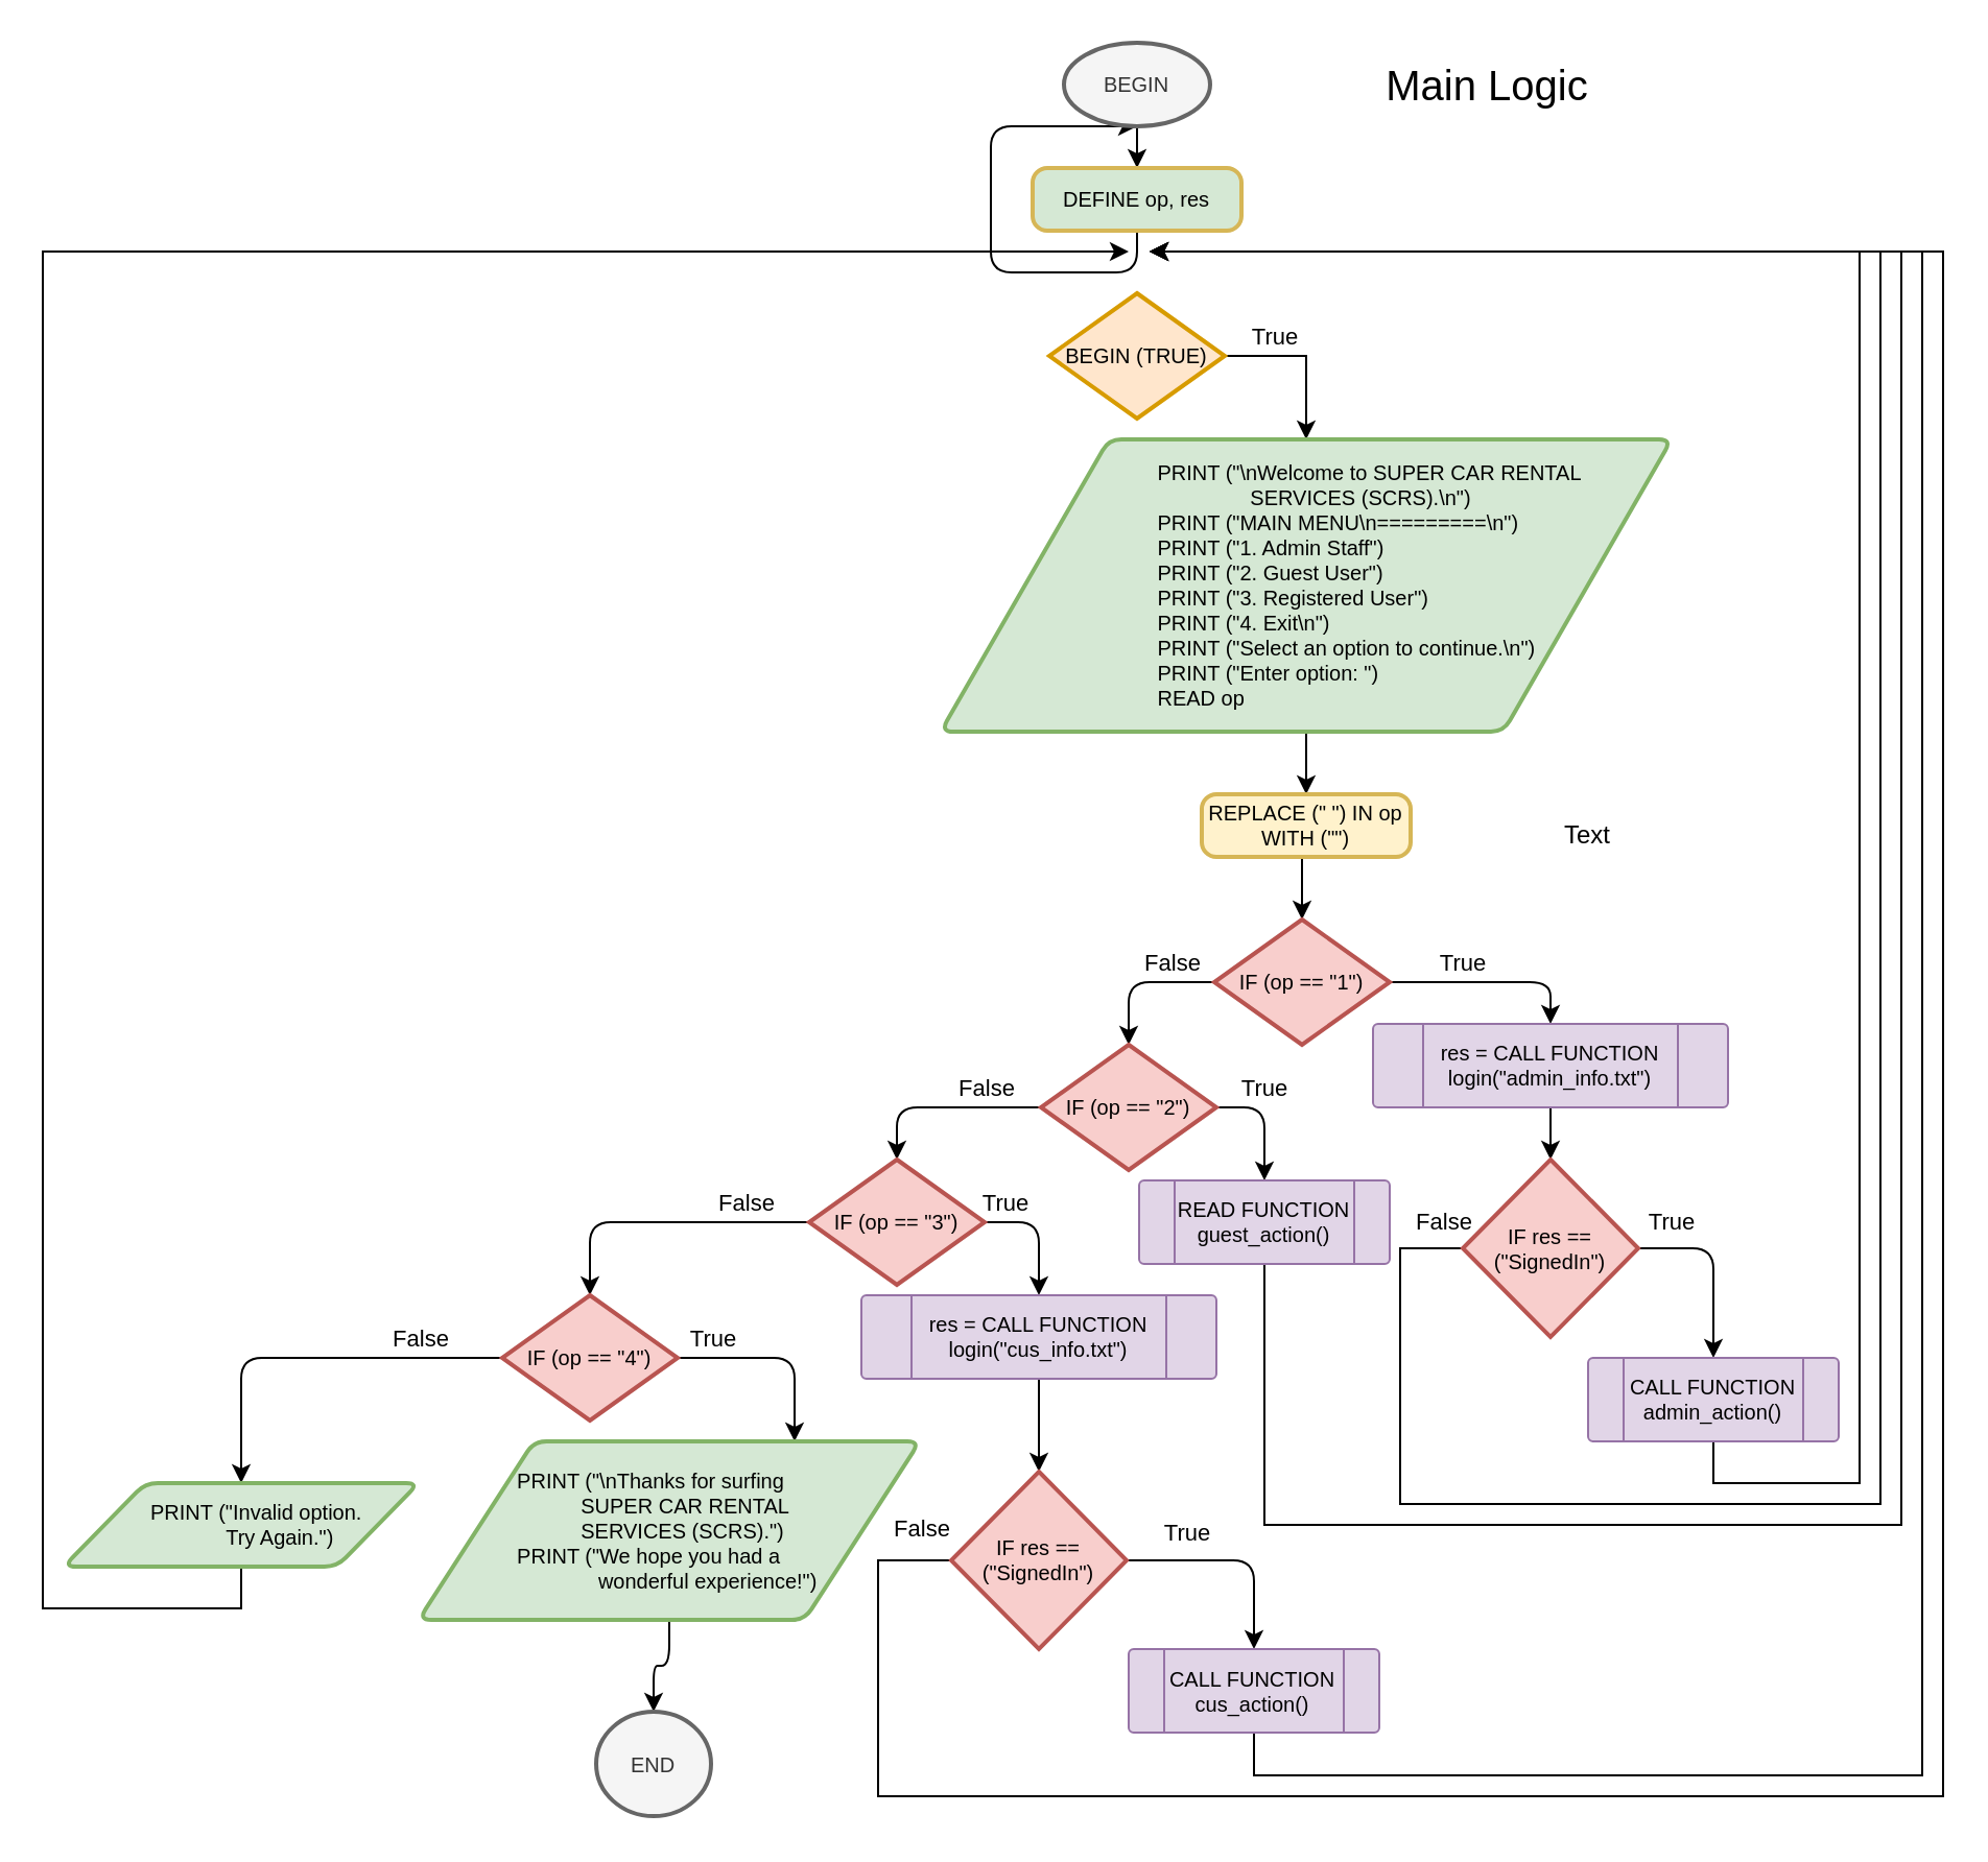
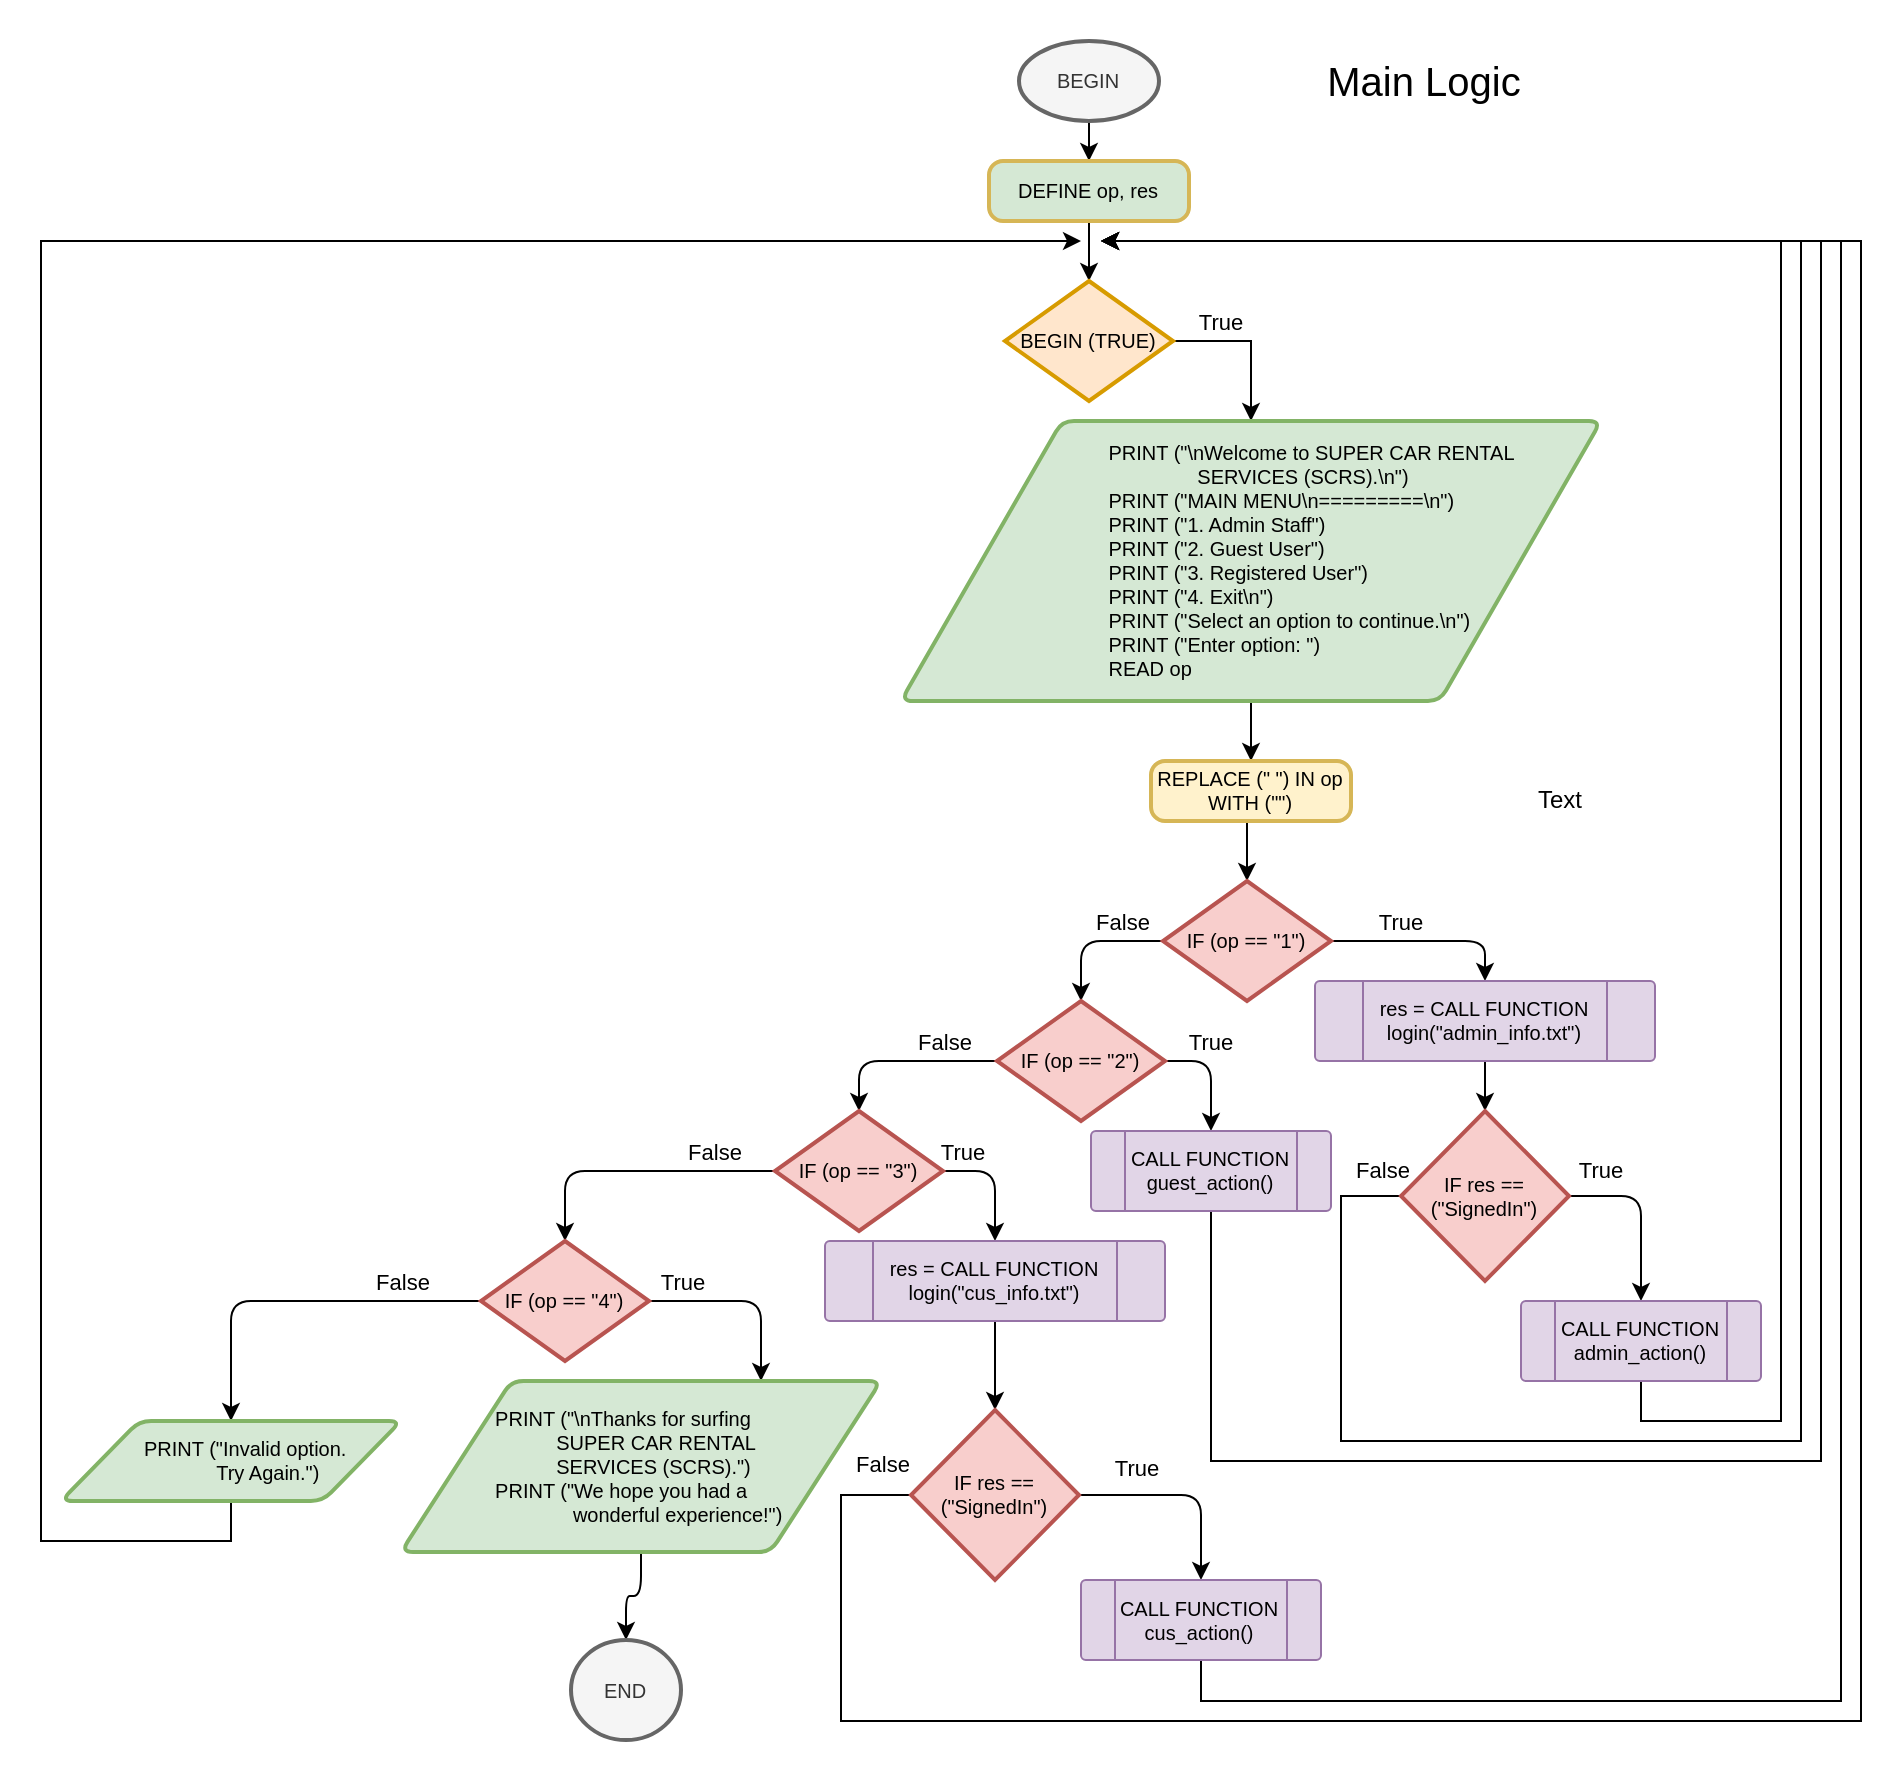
- <mxCell id="3" style="edgeStyle=orthogonalEdgeStyle;curved=0;rounded=1;sketch=0;orthogonalLoop=1;jettySize=auto;html=1;exitX=0.5;exitY=1;exitDx=0;exitDy=0;fontSize=10;" parent="1" source="4" target="12" edge="1"><mxGeometry relative="1" as="geometry" /></mxCell>
+ <mxCell id="3" style="edgeStyle=orthogonalEdgeStyle;curved=0;rounded=1;sketch=0;orthogonalLoop=1;jettySize=auto;html=1;exitX=0.5;exitY=1;exitDx=0;exitDy=0;entryX=0.5;entryY=0;entryDx=0;entryDy=0;entryPerimeter=0;fontSize=10;" parent="1" source="4" target="7" edge="1"><mxGeometry relative="1" as="geometry" /></mxCell>
- <mxCell id="65" value="Text" style="text;html=1;strokeColor=none;fillColor=none;align=center;verticalAlign=middle;whiteSpace=wrap;rounded=0;" parent="1" vertex="1"><mxGeometry x="740" y="390" width="40" height="20" as="geometry" /></mxCell>
+ <mxCell id="65" value="Text" style="text;html=1;strokeColor=none;fillColor=none;align=center;verticalAlign=middle;whiteSpace=wrap;rounded=0;" parent="1" vertex="1"><mxGeometry x="760" y="390" width="40" height="20" as="geometry" /></mxCell>
- <mxCell id="38" value="READ FUNCTION guest_action()" style="text;html=1;strokeColor=none;fillColor=none;align=center;verticalAlign=middle;whiteSpace=wrap;rounded=0;sketch=0;fontSize=10;" parent="1" vertex="1"><mxGeometry x="535" y="575" width="140" height="20" as="geometry" /></mxCell>
+ <mxCell id="38" value="CALL FUNCTION guest_action()" style="text;html=1;strokeColor=none;fillColor=none;align=center;verticalAlign=middle;whiteSpace=wrap;rounded=0;sketch=0;fontSize=10;" parent="1" vertex="1"><mxGeometry x="535" y="575" width="140" height="20" as="geometry" /></mxCell>
